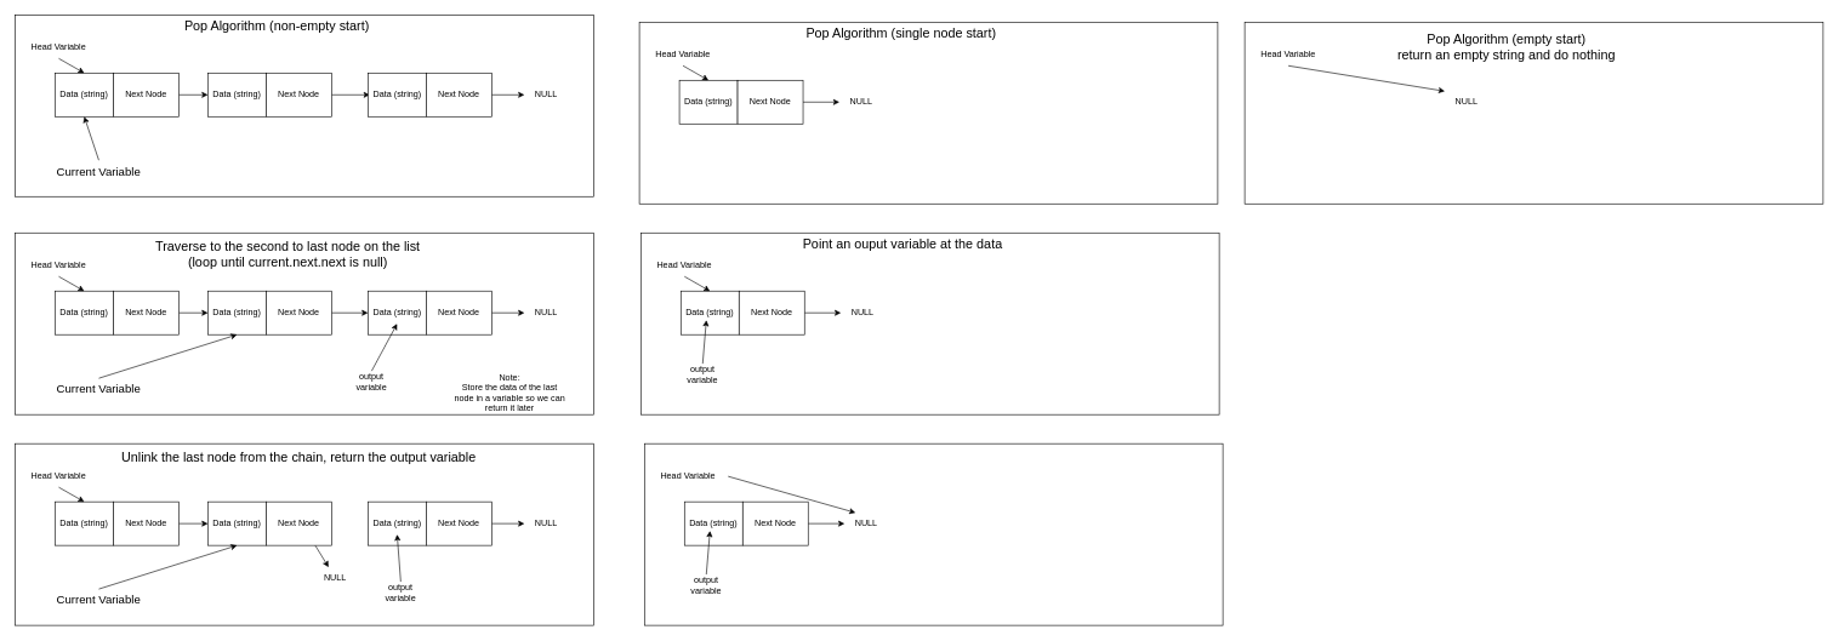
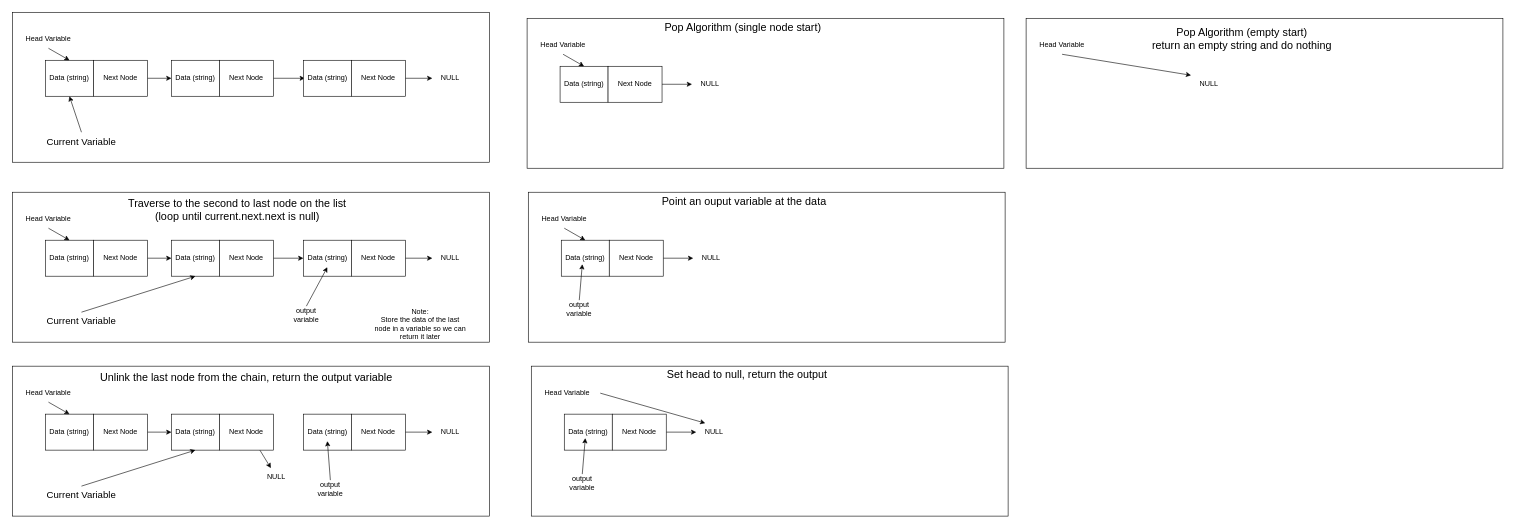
- <mxCell id="11" value="&lt;span style=&quot;font-size: 18px;&quot;&gt;Pop Algorithm (non-empty start)&lt;/span&gt;" style="text;html=1;strokeColor=none;fillColor=none;align=center;verticalAlign=middle;whiteSpace=wrap;rounded=0;" vertex="1" parent="1"><mxGeometry x="220" y="20" width="320" height="30" as="geometry" /></mxCell>
+ <mxCell id="83" value="&lt;span style=&quot;font-size: 18px;&quot;&gt;Set head to null, return the output&lt;/span&gt;" style="text;html=1;strokeColor=none;fillColor=none;align=center;verticalAlign=middle;whiteSpace=wrap;rounded=0;" vertex="1" parent="1"><mxGeometry x="1085" y="610" width="320" height="30" as="geometry" /></mxCell>
